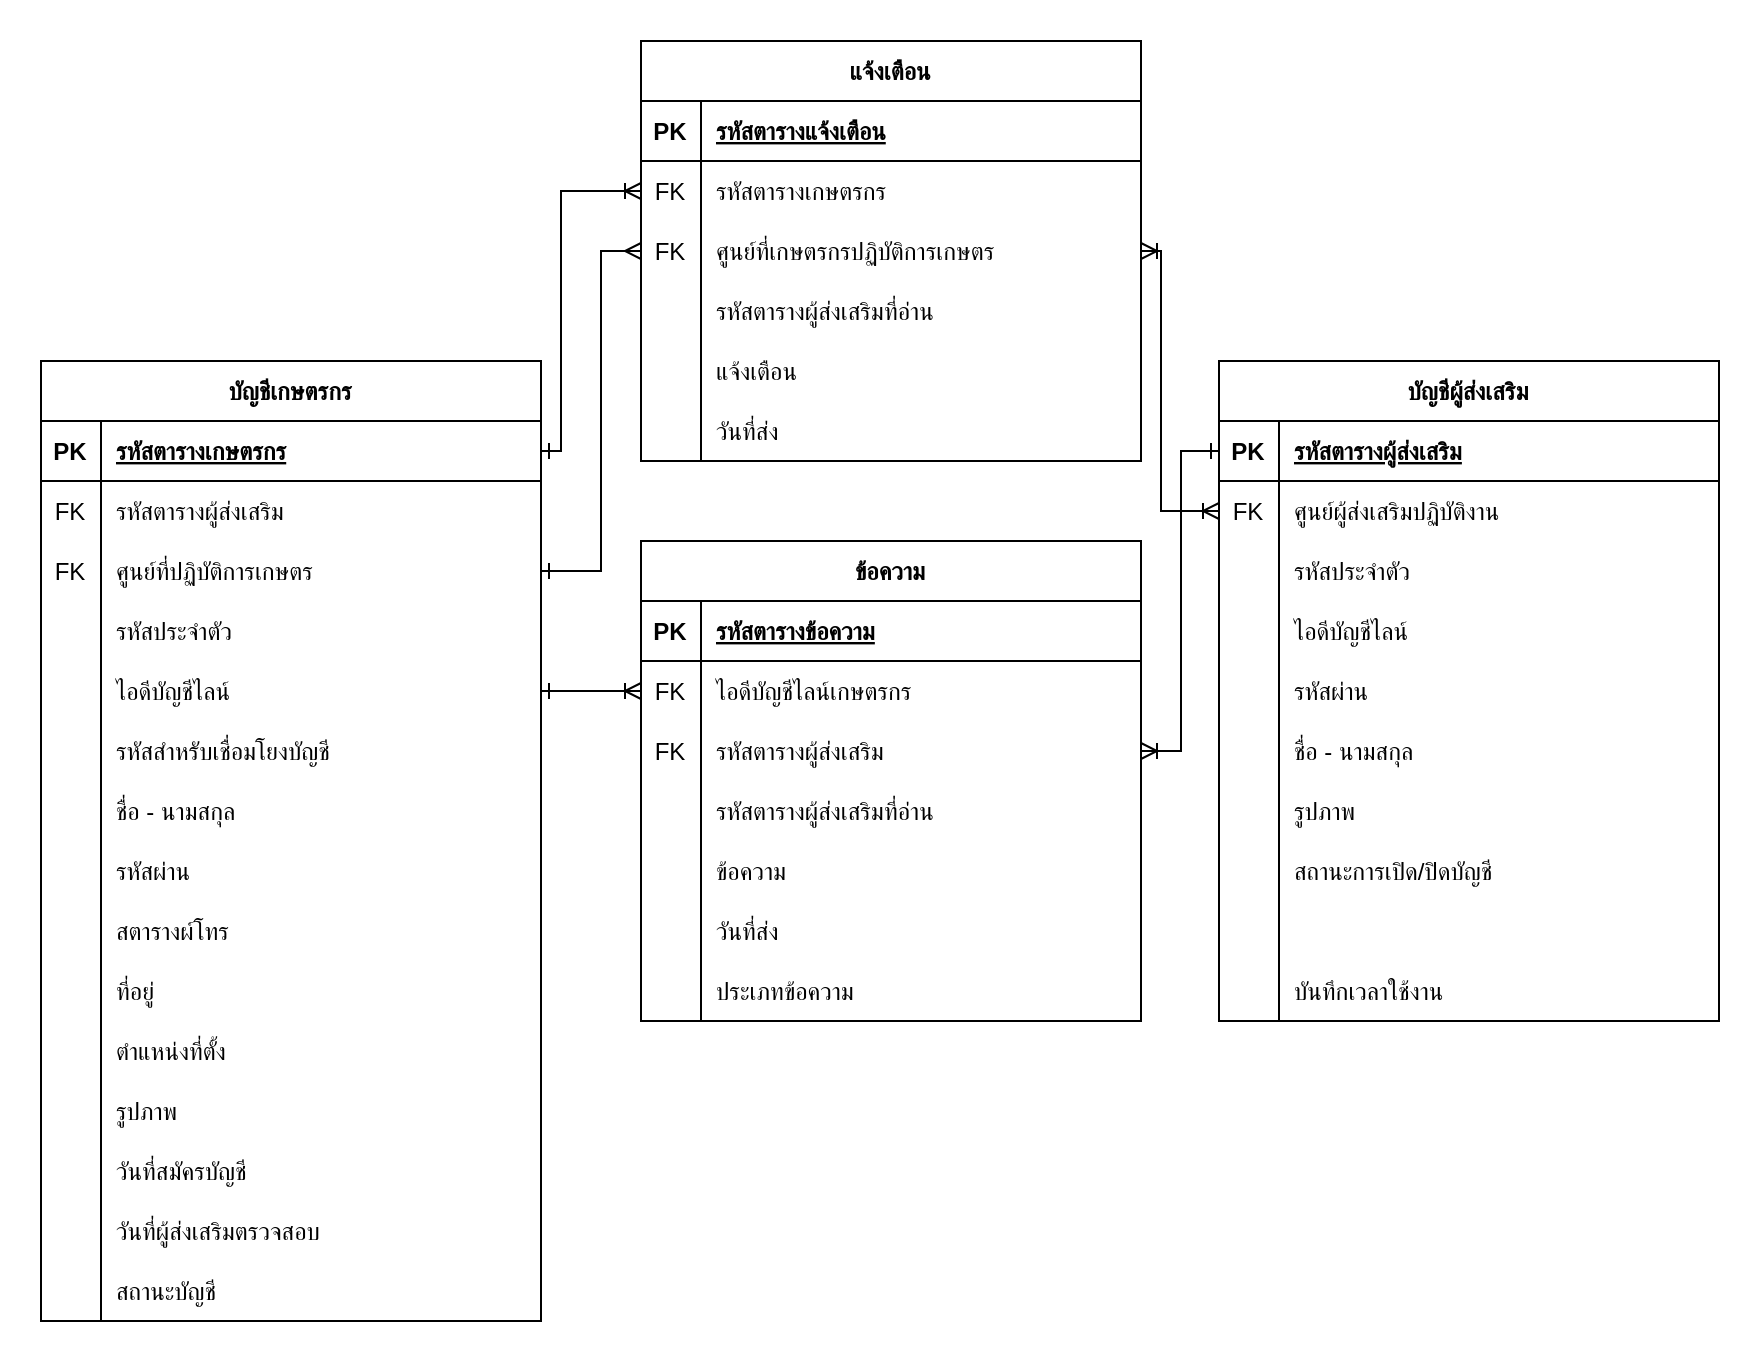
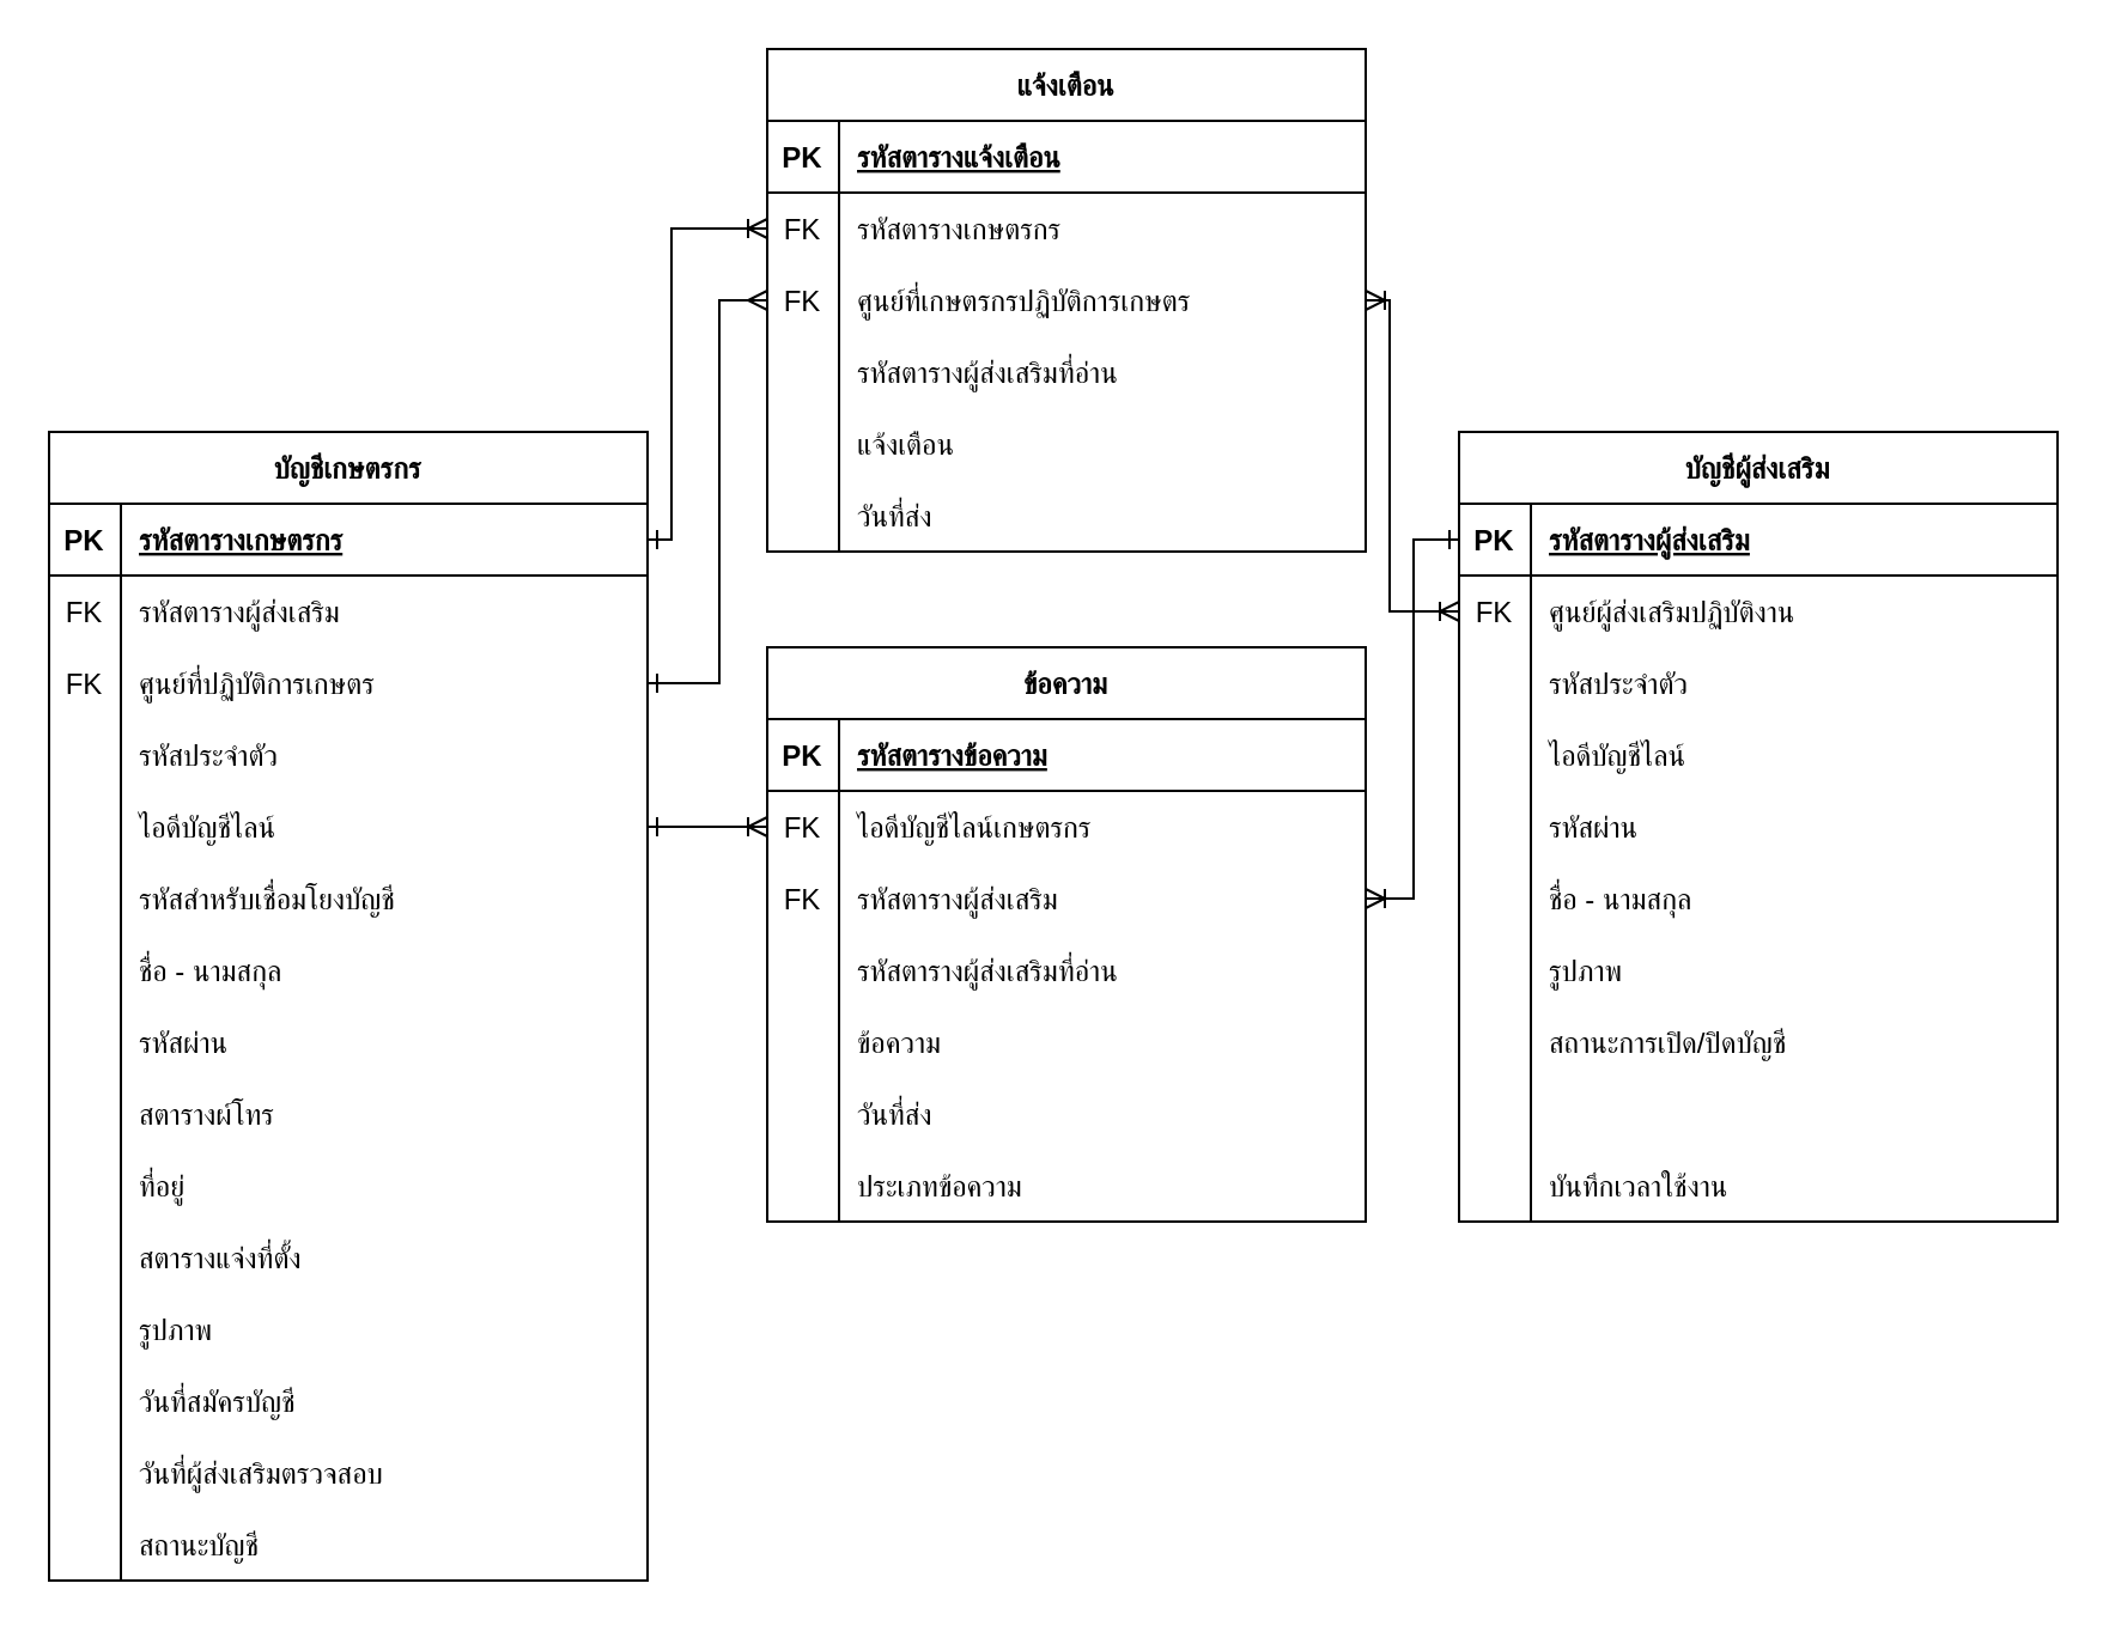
- <mxCell id="106" value="ตำแหน่งที่ตั้ง" style="shape=partialRectangle;overflow=hidden;connectable=0;fillColor=none;top=0;left=0;bottom=0;right=0;align=left;spacingLeft=6;flipH=1;flipV=0;" vertex="1" parent="104"><mxGeometry x="30" width="220" height="30" as="geometry"><mxRectangle width="220" height="30" as="alternateBounds" /></mxGeometry></mxCell>
+ <mxCell id="106" value="สตารางแจ่งที่ตั้ง" style="shape=partialRectangle;overflow=hidden;connectable=0;fillColor=none;top=0;left=0;bottom=0;right=0;align=left;spacingLeft=6;flipH=1;flipV=0;" vertex="1" parent="104"><mxGeometry x="30" width="220" height="30" as="geometry"><mxRectangle width="220" height="30" as="alternateBounds" /></mxGeometry></mxCell>
